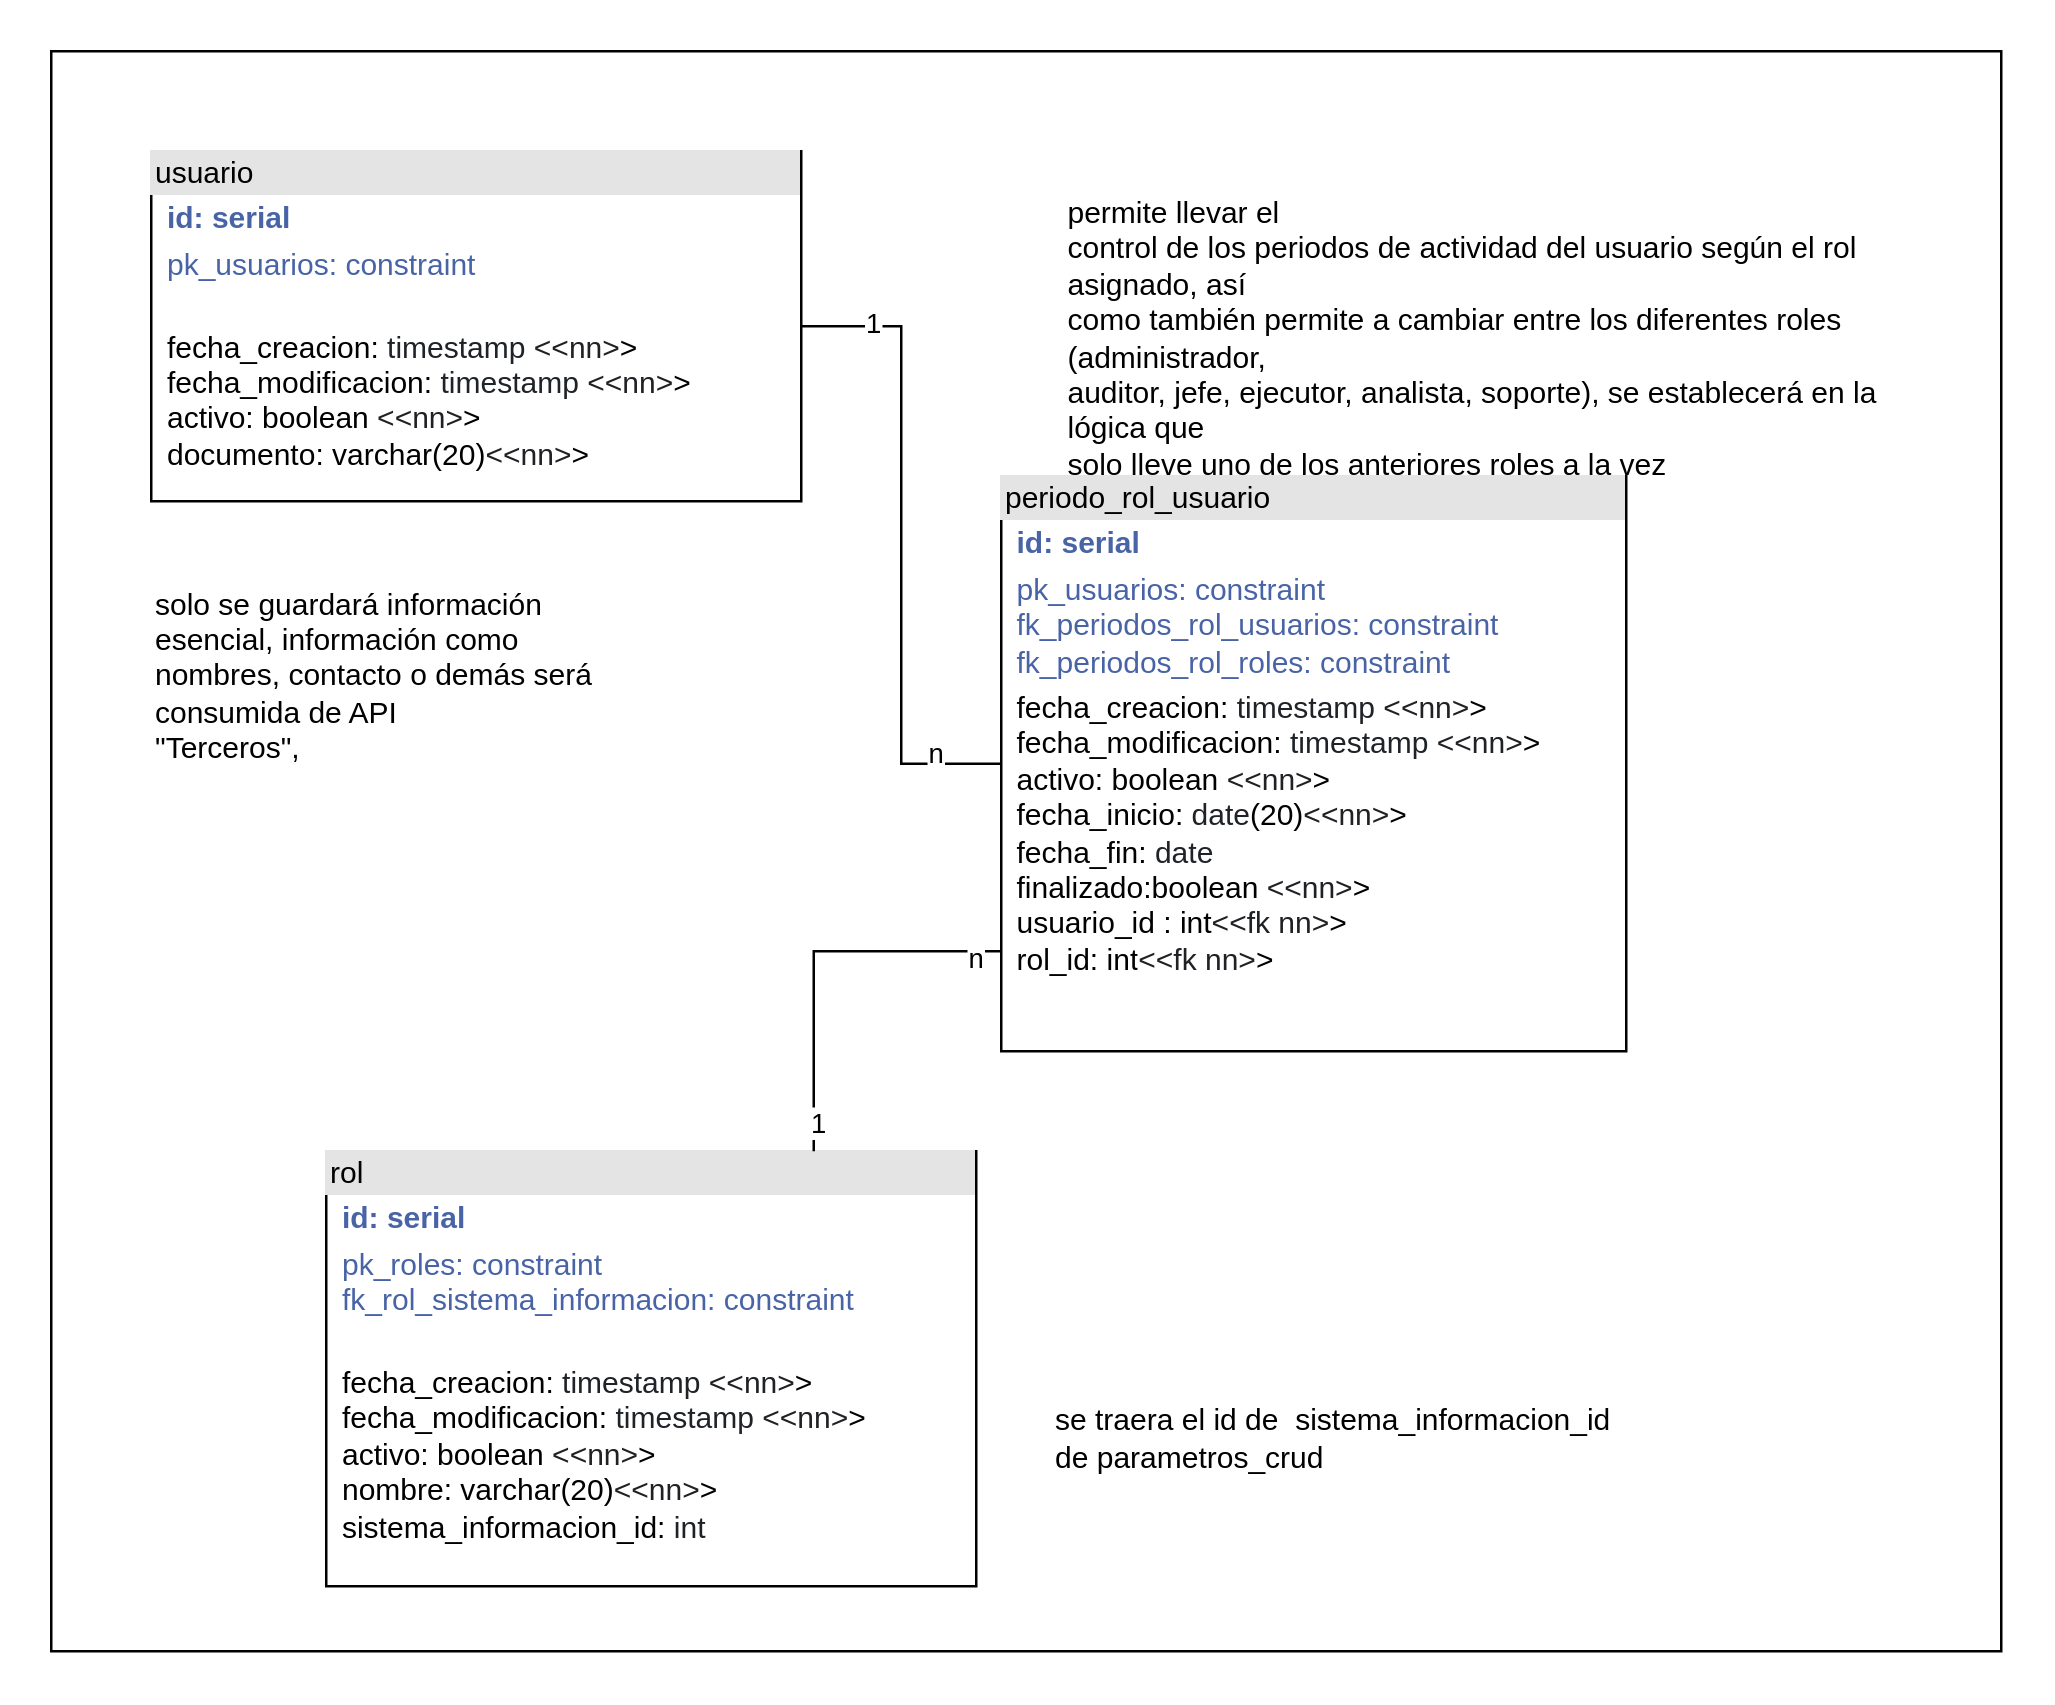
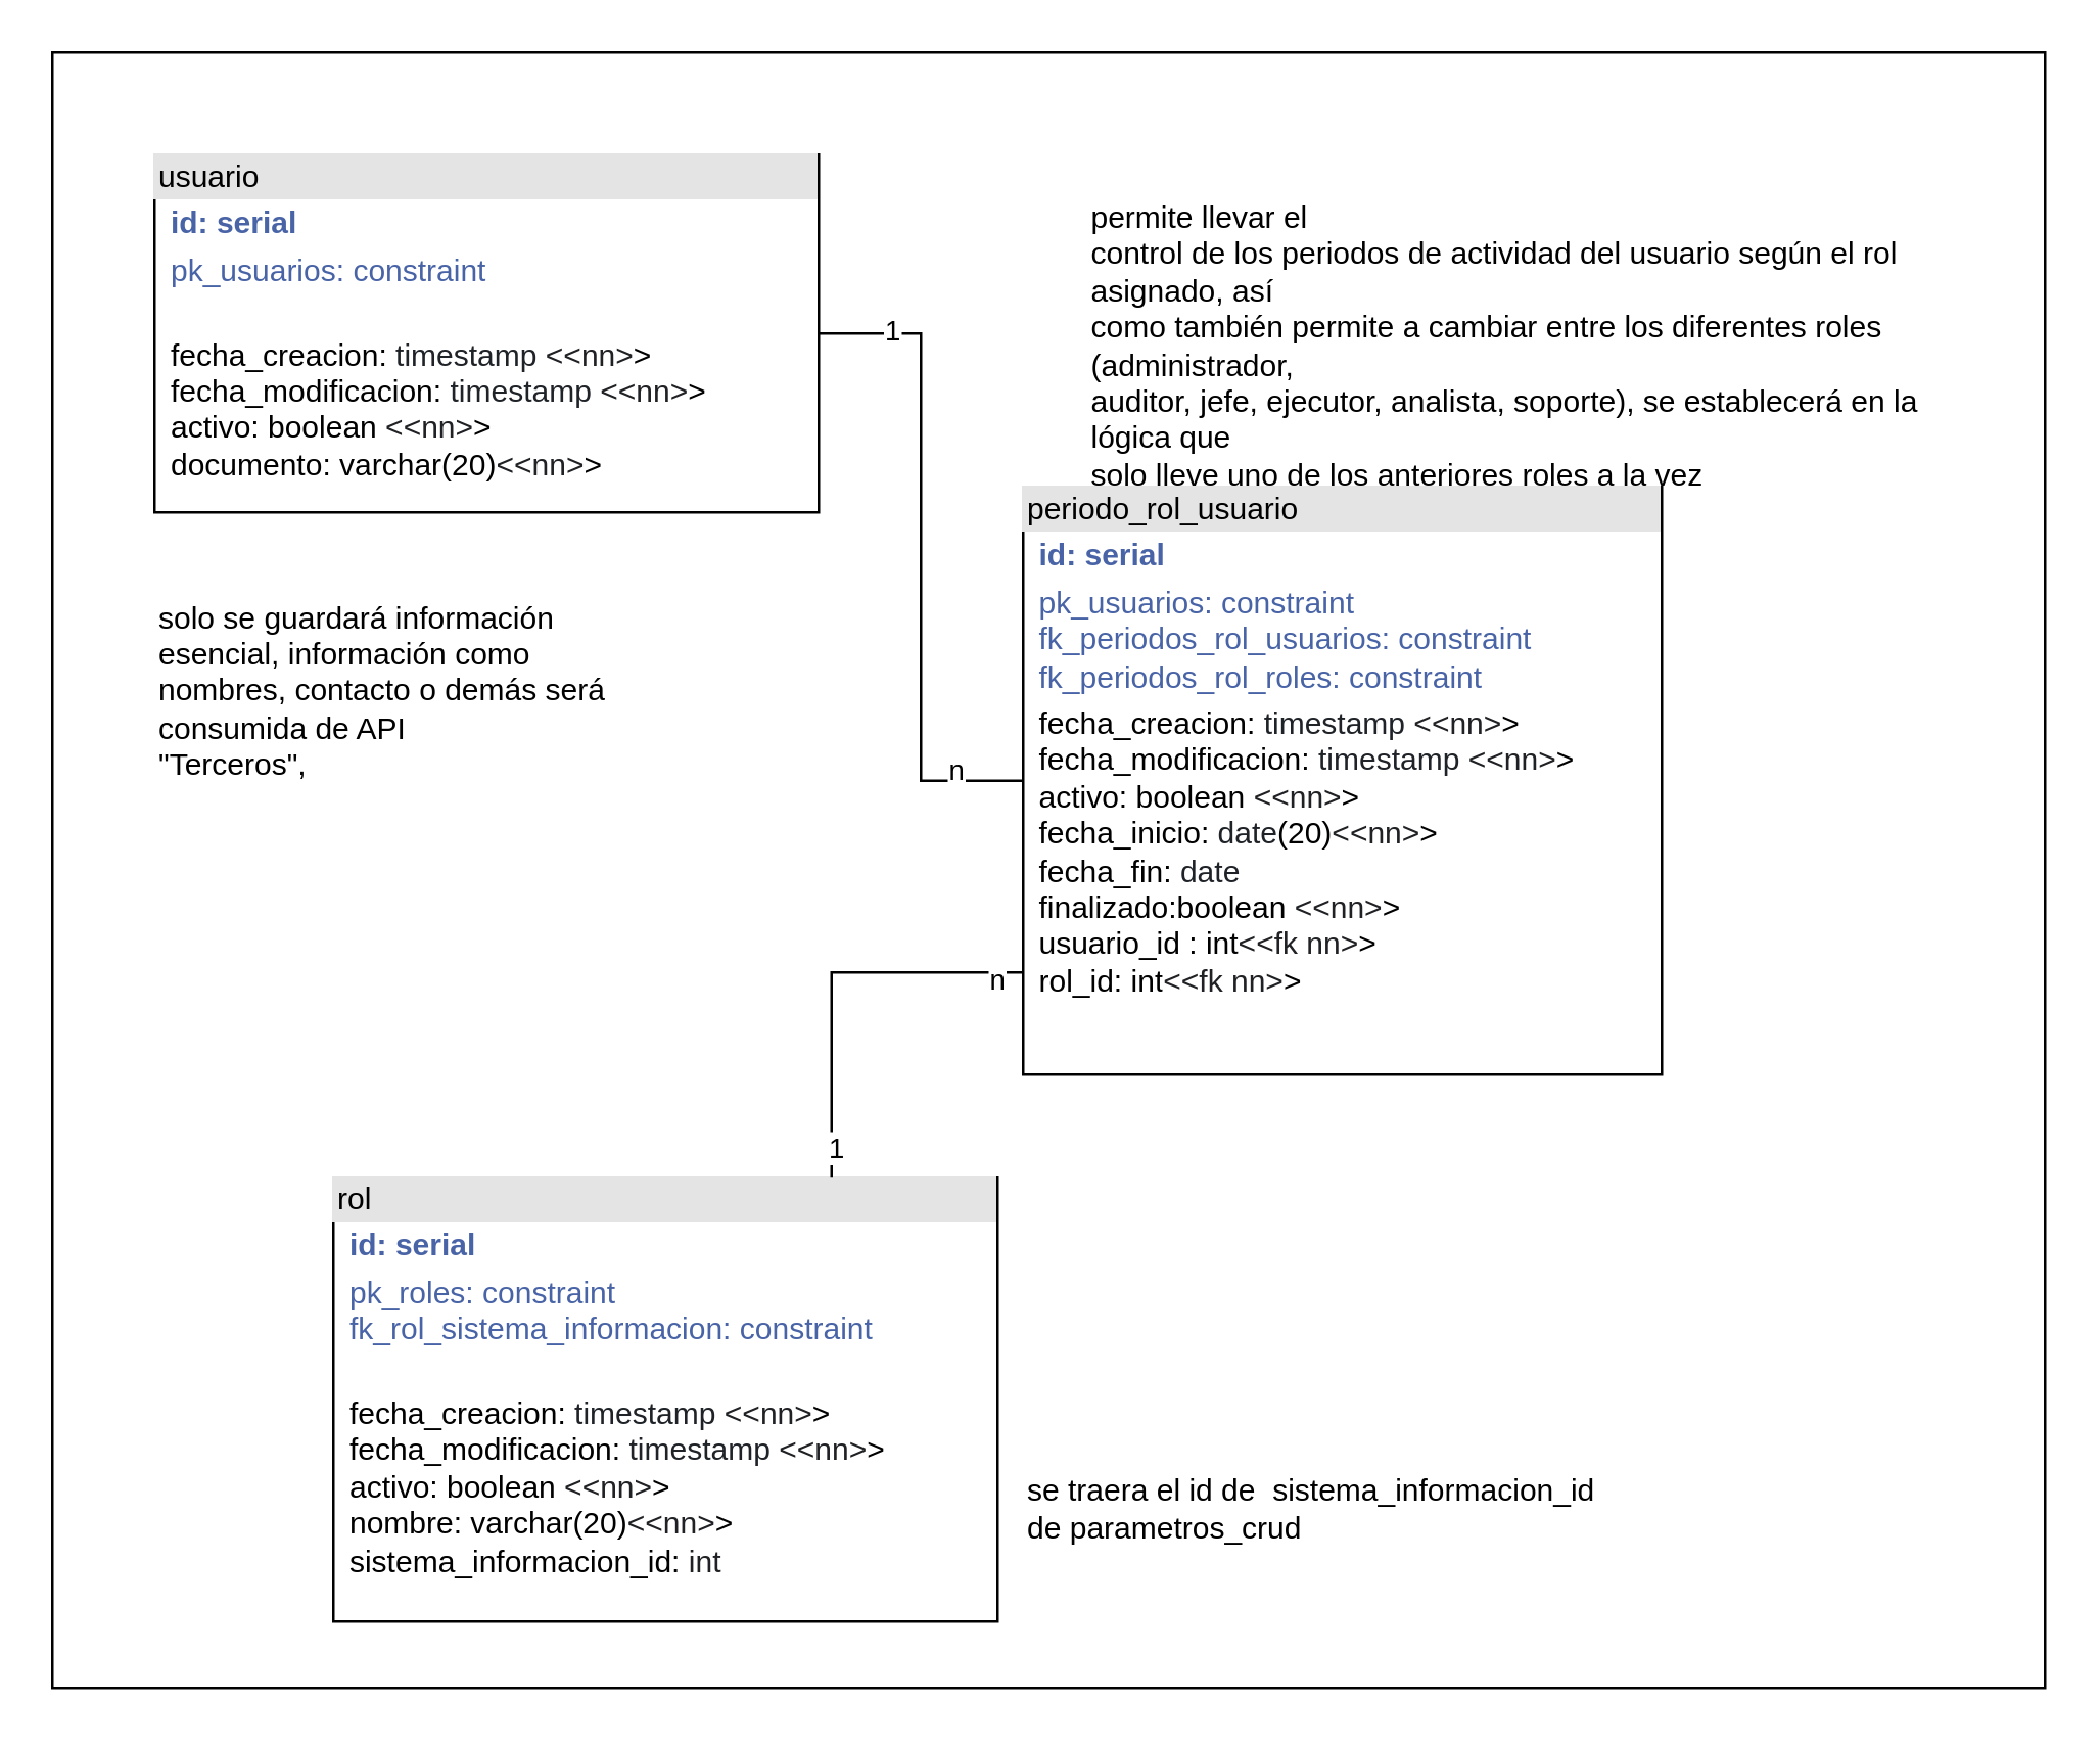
- <mxCell id="14" value="&lt;p class=&quot;MsoNormal&quot;&gt;&lt;font face=&quot;Helvetica, sans-serif&quot;&gt;se traera el id de&amp;nbsp; sistema_informacion_id de parametros_crud&lt;/font&gt;&lt;/p&gt;" style="text;html=1;align=left;verticalAlign=middle;whiteSpace=wrap;rounded=0;" vertex="1" parent="1"><mxGeometry x="420" y="545" width="233" height="60" as="geometry" /></mxCell>
+ <mxCell id="14" value="&lt;p class=&quot;MsoNormal&quot;&gt;&lt;font face=&quot;Helvetica, sans-serif&quot;&gt;se traera el id de&amp;nbsp; sistema_informacion_id de parametros_crud&lt;/font&gt;&lt;/p&gt;" style="text;html=1;align=left;verticalAlign=middle;whiteSpace=wrap;rounded=0;" vertex="1" parent="1"><mxGeometry x="400" y="560" width="233" height="60" as="geometry" /></mxCell>
